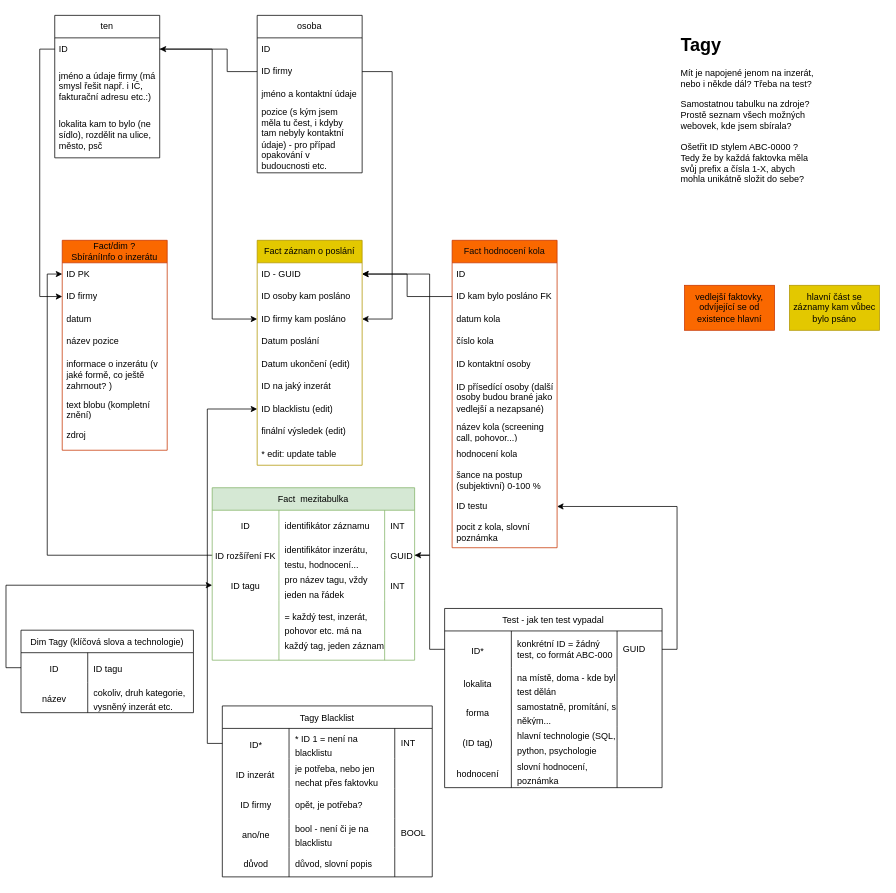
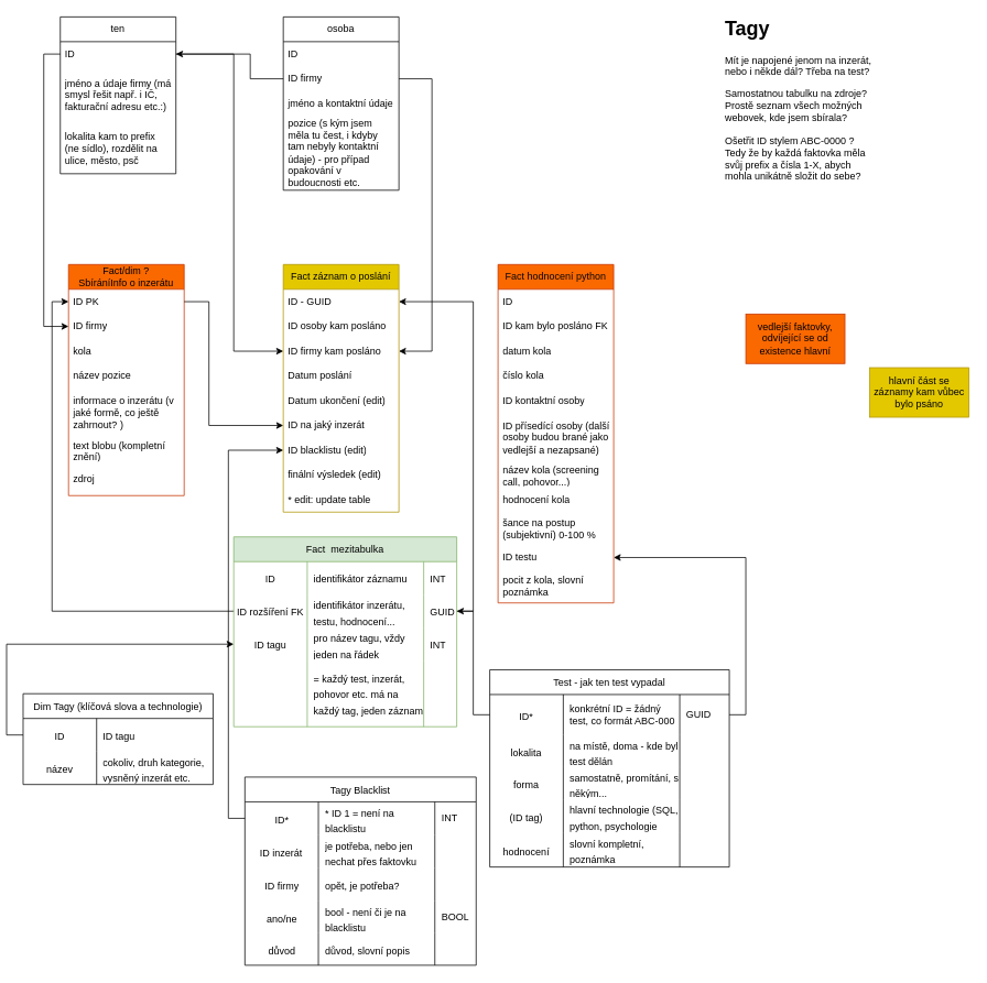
- <mxCell id="35" value="lokalita kam to bylo (ne sídlo), rozdělit na ulice, město, psč" style="text;strokeColor=none;fillColor=none;align=left;verticalAlign=middle;spacingLeft=4;spacingRight=4;overflow=hidden;points=[[0,0.5],[1,0.5]];portConstraint=eastwest;rotatable=0;whiteSpace=wrap;html=1;" parent="32" vertex="1"><mxGeometry y="130" width="140" height="60" as="geometry" /></mxCell>
+ <mxCell id="35" value="lokalita kam to prefix (ne sídlo), rozdělit na ulice, město, psč" style="text;strokeColor=none;fillColor=none;align=left;verticalAlign=middle;spacingLeft=4;spacingRight=4;overflow=hidden;points=[[0,0.5],[1,0.5]];portConstraint=eastwest;rotatable=0;whiteSpace=wrap;html=1;" parent="32" vertex="1"><mxGeometry y="130" width="140" height="60" as="geometry" /></mxCell>
- <mxCell id="41" value="&lt;h1&gt;Tagy&lt;/h1&gt;&lt;p&gt;Mít je napojené jenom na inzerát, nebo i někde dál? Třeba na test?&lt;/p&gt;&lt;p&gt;Samostatnou tabulku na zdroje? Prostě seznam všech možných webovek, kde jsem sbírala?&lt;br&gt;&lt;br&gt;Ošetřit ID stylem ABC-0000 ? Tedy že by každá faktovka měla svůj prefix a čísla 1-X, abych mohla unikátně složit do sebe?&lt;/p&gt;" style="text;html=1;strokeColor=none;fillColor=none;spacing=5;spacingTop=-20;whiteSpace=wrap;overflow=hidden;rounded=0;" parent="1" vertex="1"><mxGeometry x="895" y="40" width="190" height="300" as="geometry" /></mxCell>
+ <mxCell id="41" value="&lt;h1&gt;Tagy&lt;/h1&gt;&lt;p&gt;Mít je napojené jenom na inzerát, nebo i někde dál? Třeba na test?&lt;/p&gt;&lt;p&gt;Samostatnou tabulku na zdroje? Prostě seznam všech možných webovek, kde jsem sbírala?&lt;br&gt;&lt;br&gt;Ošetřit ID stylem ABC-0000 ? Tedy že by každá faktovka měla svůj prefix a čísla 1-X, abych mohla unikátně složit do sebe?&lt;/p&gt;" style="text;html=1;strokeColor=none;fillColor=none;spacing=5;spacingTop=-20;whiteSpace=wrap;overflow=hidden;rounded=0;" parent="1" vertex="1"><mxGeometry x="865" y="15" width="190" height="300" as="geometry" /></mxCell>
- <mxCell id="12" value="&lt;font color=&quot;#080808&quot;&gt;Fact hodnocení kola&lt;/font&gt;" style="swimlane;fontStyle=0;childLayout=stackLayout;horizontal=1;startSize=30;horizontalStack=0;resizeParent=1;resizeParentMax=0;resizeLast=0;collapsible=1;marginBottom=0;whiteSpace=wrap;html=1;fillColor=#fa6800;strokeColor=#C73500;fontColor=#000000;" parent="1" vertex="1"><mxGeometry x="595" y="320" width="140" height="410" as="geometry" /></mxCell>
+ <mxCell id="12" value="&lt;font color=&quot;#080808&quot;&gt;Fact hodnocení python&lt;/font&gt;" style="swimlane;fontStyle=0;childLayout=stackLayout;horizontal=1;startSize=30;horizontalStack=0;resizeParent=1;resizeParentMax=0;resizeLast=0;collapsible=1;marginBottom=0;whiteSpace=wrap;html=1;fillColor=#fa6800;strokeColor=#C73500;fontColor=#000000;" parent="1" vertex="1"><mxGeometry x="595" y="320" width="140" height="410" as="geometry" /></mxCell>
- <mxCell id="42" style="edgeStyle=orthogonalEdgeStyle;rounded=0;orthogonalLoop=1;jettySize=auto;html=1;entryX=1;entryY=0.5;entryDx=0;entryDy=0;" parent="1" source="14" target="3" edge="1"><mxGeometry relative="1" as="geometry" /></mxCell>
- <mxCell id="48" value="vedlejší faktovky, odvíjející se od existence hlavní" style="rounded=0;whiteSpace=wrap;html=1;fillColor=#fa6800;fontColor=#000000;strokeColor=#C73500;" parent="1" vertex="1"><mxGeometry x="905" y="380" width="120" height="60" as="geometry" /></mxCell>
+ <mxCell id="48" value="vedlejší faktovky, odvíjející se od existence hlavní" style="rounded=0;whiteSpace=wrap;html=1;fillColor=#fa6800;fontColor=#000000;strokeColor=#C73500;" parent="1" vertex="1"><mxGeometry x="895" y="380" width="120" height="60" as="geometry" /></mxCell>
- <mxCell id="49" value="hlavní část se záznamy kam vůbec bylo psáno" style="rounded=0;whiteSpace=wrap;html=1;fillColor=#e3c800;fontColor=#000000;strokeColor=#B09500;" parent="1" vertex="1"><mxGeometry x="1045" y="380" width="120" height="60" as="geometry" /></mxCell>
+ <mxCell id="49" value="hlavní část se záznamy kam vůbec bylo psáno" style="rounded=0;whiteSpace=wrap;html=1;fillColor=#e3c800;fontColor=#000000;strokeColor=#B09500;" parent="1" vertex="1"><mxGeometry x="1045" y="445" width="120" height="60" as="geometry" /></mxCell>
- <mxCell id="27" value="datum" style="text;strokeColor=none;fillColor=none;align=left;verticalAlign=middle;spacingLeft=4;spacingRight=4;overflow=hidden;points=[[0,0.5],[1,0.5]];portConstraint=eastwest;rotatable=0;whiteSpace=wrap;html=1;" parent="24" vertex="1"><mxGeometry y="90" width="140" height="30" as="geometry" /></mxCell>
+ <mxCell id="27" value="kola" style="text;strokeColor=none;fillColor=none;align=left;verticalAlign=middle;spacingLeft=4;spacingRight=4;overflow=hidden;points=[[0,0.5],[1,0.5]];portConstraint=eastwest;rotatable=0;whiteSpace=wrap;html=1;" parent="24" vertex="1"><mxGeometry y="90" width="140" height="30" as="geometry" /></mxCell>
+ <mxCell id="46" style="edgeStyle=orthogonalEdgeStyle;rounded=0;orthogonalLoop=1;jettySize=auto;html=1;exitX=1;exitY=0.5;exitDx=0;exitDy=0;entryX=0;entryY=0.5;entryDx=0;entryDy=0;" parent="1" source="25" target="8" edge="1"><mxGeometry relative="1" as="geometry"><Array as="points"><mxPoint x="245" y="365" /><mxPoint x="245" y="515" /></Array></mxGeometry></mxCell>
- <mxCell id="73" value="&lt;span style=&quot;font-size: 12px;&quot;&gt;slovní hodnocení, poznámka&lt;/span&gt;" style="shape=partialRectangle;html=1;whiteSpace=wrap;connectable=0;fillColor=none;top=0;left=0;bottom=0;right=0;align=left;spacingLeft=6;overflow=hidden;strokeColor=inherit;fontSize=16;" vertex="1" parent="71"><mxGeometry x="89" width="141" height="41" as="geometry"><mxRectangle width="141" height="41" as="alternateBounds" /></mxGeometry></mxCell>
+ <mxCell id="73" value="&lt;span style=&quot;font-size: 12px;&quot;&gt;slovní kompletní, poznámka&lt;/span&gt;" style="shape=partialRectangle;html=1;whiteSpace=wrap;connectable=0;fillColor=none;top=0;left=0;bottom=0;right=0;align=left;spacingLeft=6;overflow=hidden;strokeColor=inherit;fontSize=16;" vertex="1" parent="71"><mxGeometry x="89" width="141" height="41" as="geometry"><mxRectangle width="141" height="41" as="alternateBounds" /></mxGeometry></mxCell>
